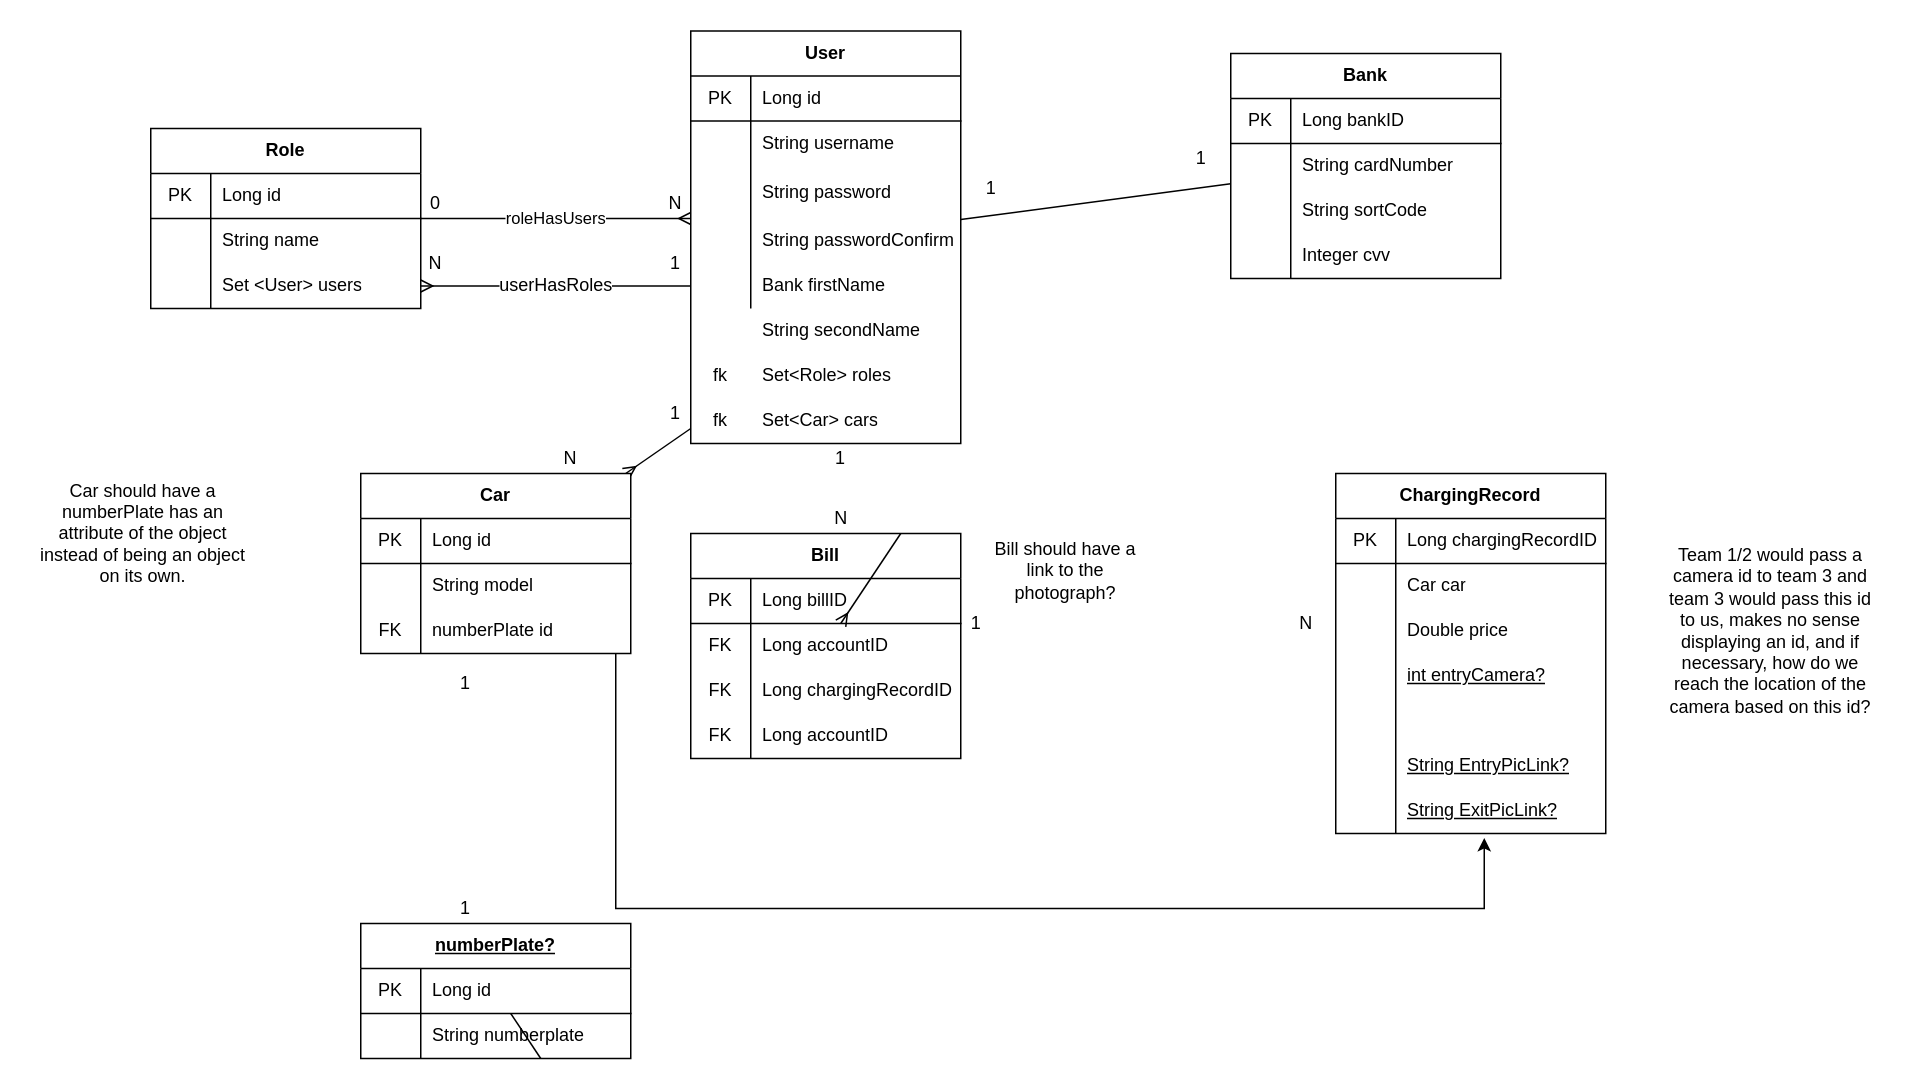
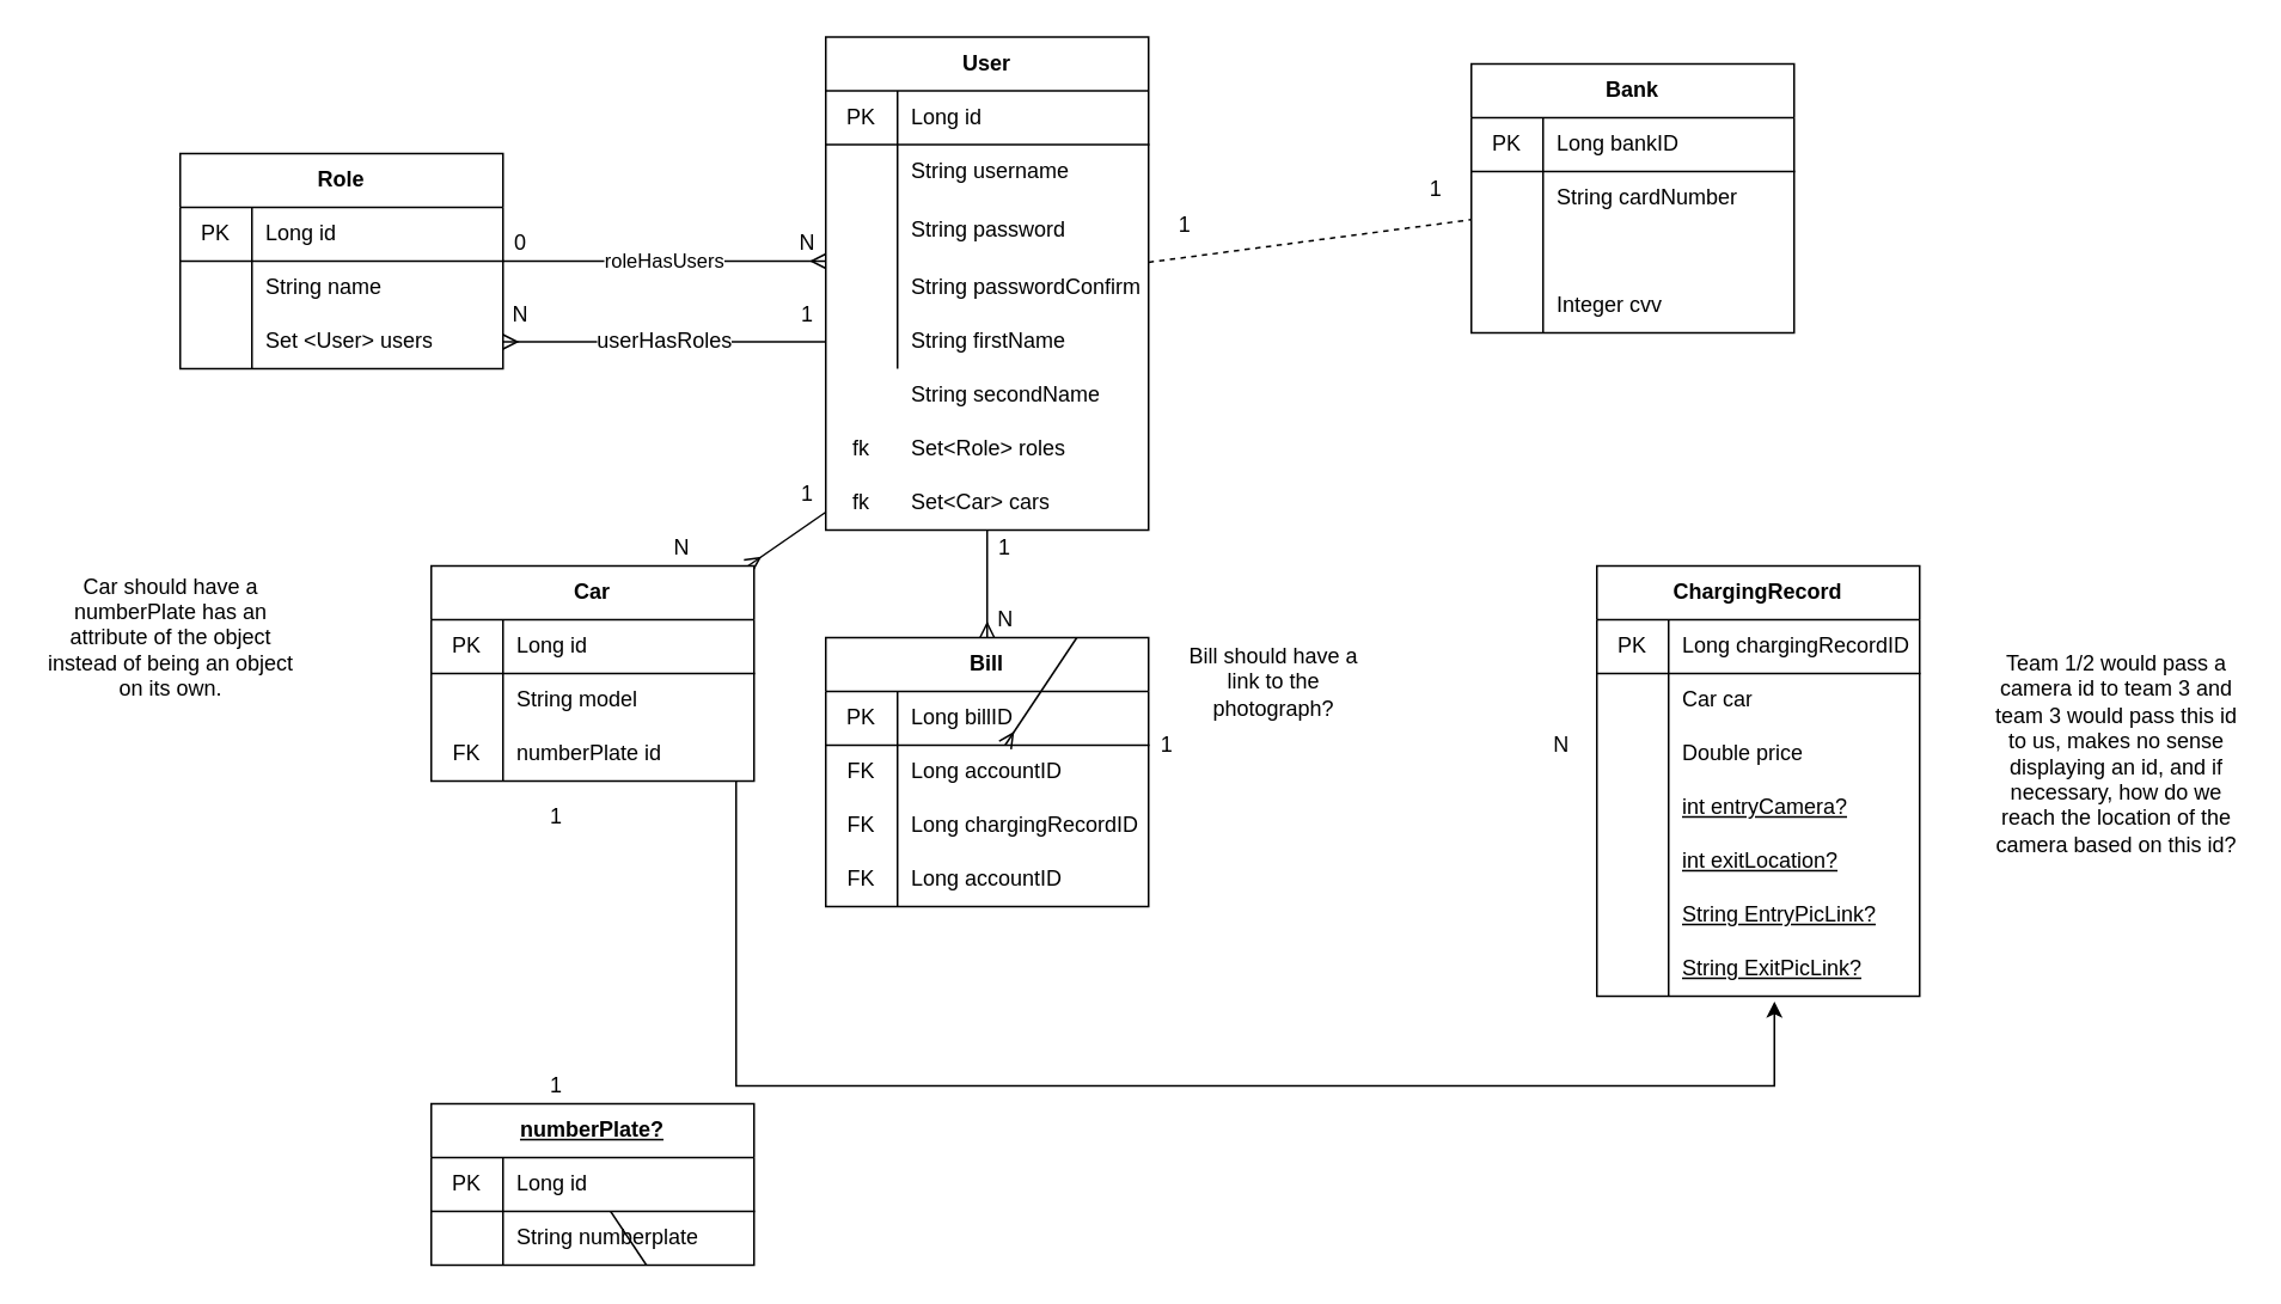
- <mxCell id="48" value="" style="endArrow=none;html=1;" parent="1" source="15" target="2" edge="1"><mxGeometry width="50" height="50" relative="1" as="geometry"><mxPoint x="710" y="205" as="sourcePoint" /><mxPoint x="760" y="155" as="targetPoint" /></mxGeometry></mxCell>
+ <mxCell id="48" value="" style="endArrow=none;html=1;dashed=1;" parent="1" source="15" target="2" edge="1"><mxGeometry width="50" height="50" relative="1" as="geometry"><mxPoint x="710" y="205" as="sourcePoint" /><mxPoint x="760" y="155" as="targetPoint" /></mxGeometry></mxCell>
- <mxCell id="11" value="String sortCode" style="shape=partialRectangle;html=1;whiteSpace=wrap;connectable=0;fillColor=none;top=0;left=0;bottom=0;right=0;align=left;spacingLeft=6;overflow=hidden;" parent="9" vertex="1"><mxGeometry x="40" width="140" height="30" as="geometry" /></mxCell>
- <mxCell id="30" value="Bank firstName" style="shape=partialRectangle;html=1;whiteSpace=wrap;connectable=0;fillColor=none;top=0;left=0;bottom=0;right=0;align=left;spacingLeft=6;overflow=hidden;" parent="28" vertex="1"><mxGeometry x="40" width="140" height="30" as="geometry" /></mxCell>
+ <mxCell id="30" value="String firstName" style="shape=partialRectangle;html=1;whiteSpace=wrap;connectable=0;fillColor=none;top=0;left=0;bottom=0;right=0;align=left;spacingLeft=6;overflow=hidden;" parent="28" vertex="1"><mxGeometry x="40" width="140" height="30" as="geometry" /></mxCell>
+ <mxCell id="47" value="" style="fontSize=12;html=1;endArrow=ERmany;" parent="1" source="15" target="33" edge="1"><mxGeometry width="100" height="100" relative="1" as="geometry"><mxPoint x="430" y="265" as="sourcePoint" /><mxPoint x="490" y="265" as="targetPoint" /></mxGeometry></mxCell>
+ <mxCell id="67" value="&lt;u&gt;int exitLocation?&lt;/u&gt;" style="shape=partialRectangle;html=1;whiteSpace=wrap;connectable=0;fillColor=none;top=0;left=0;bottom=0;right=0;align=left;spacingLeft=6;overflow=hidden;" parent="65" vertex="1"><mxGeometry x="40" width="140" height="30" as="geometry" /></mxCell>
